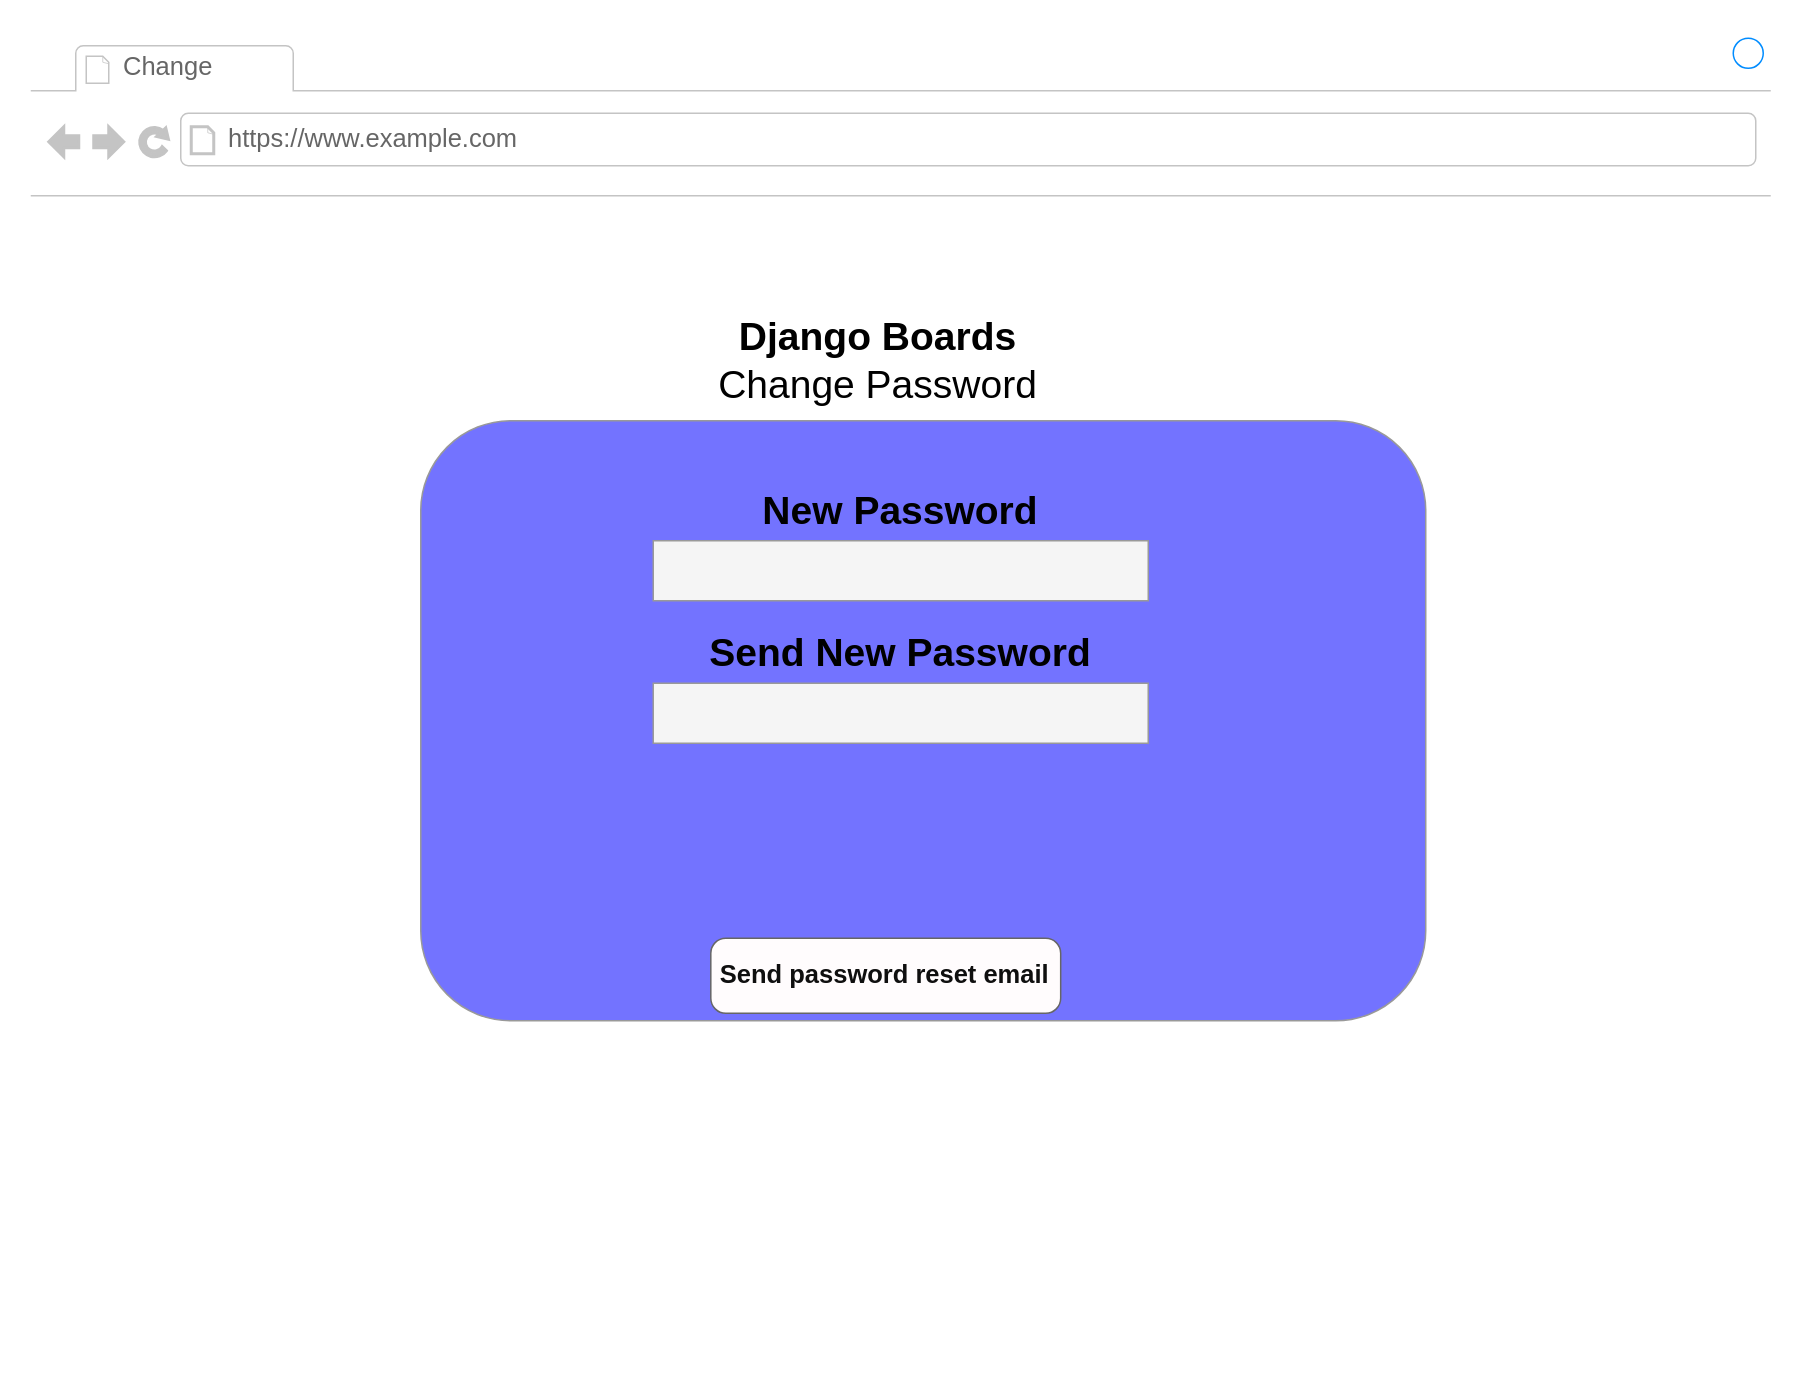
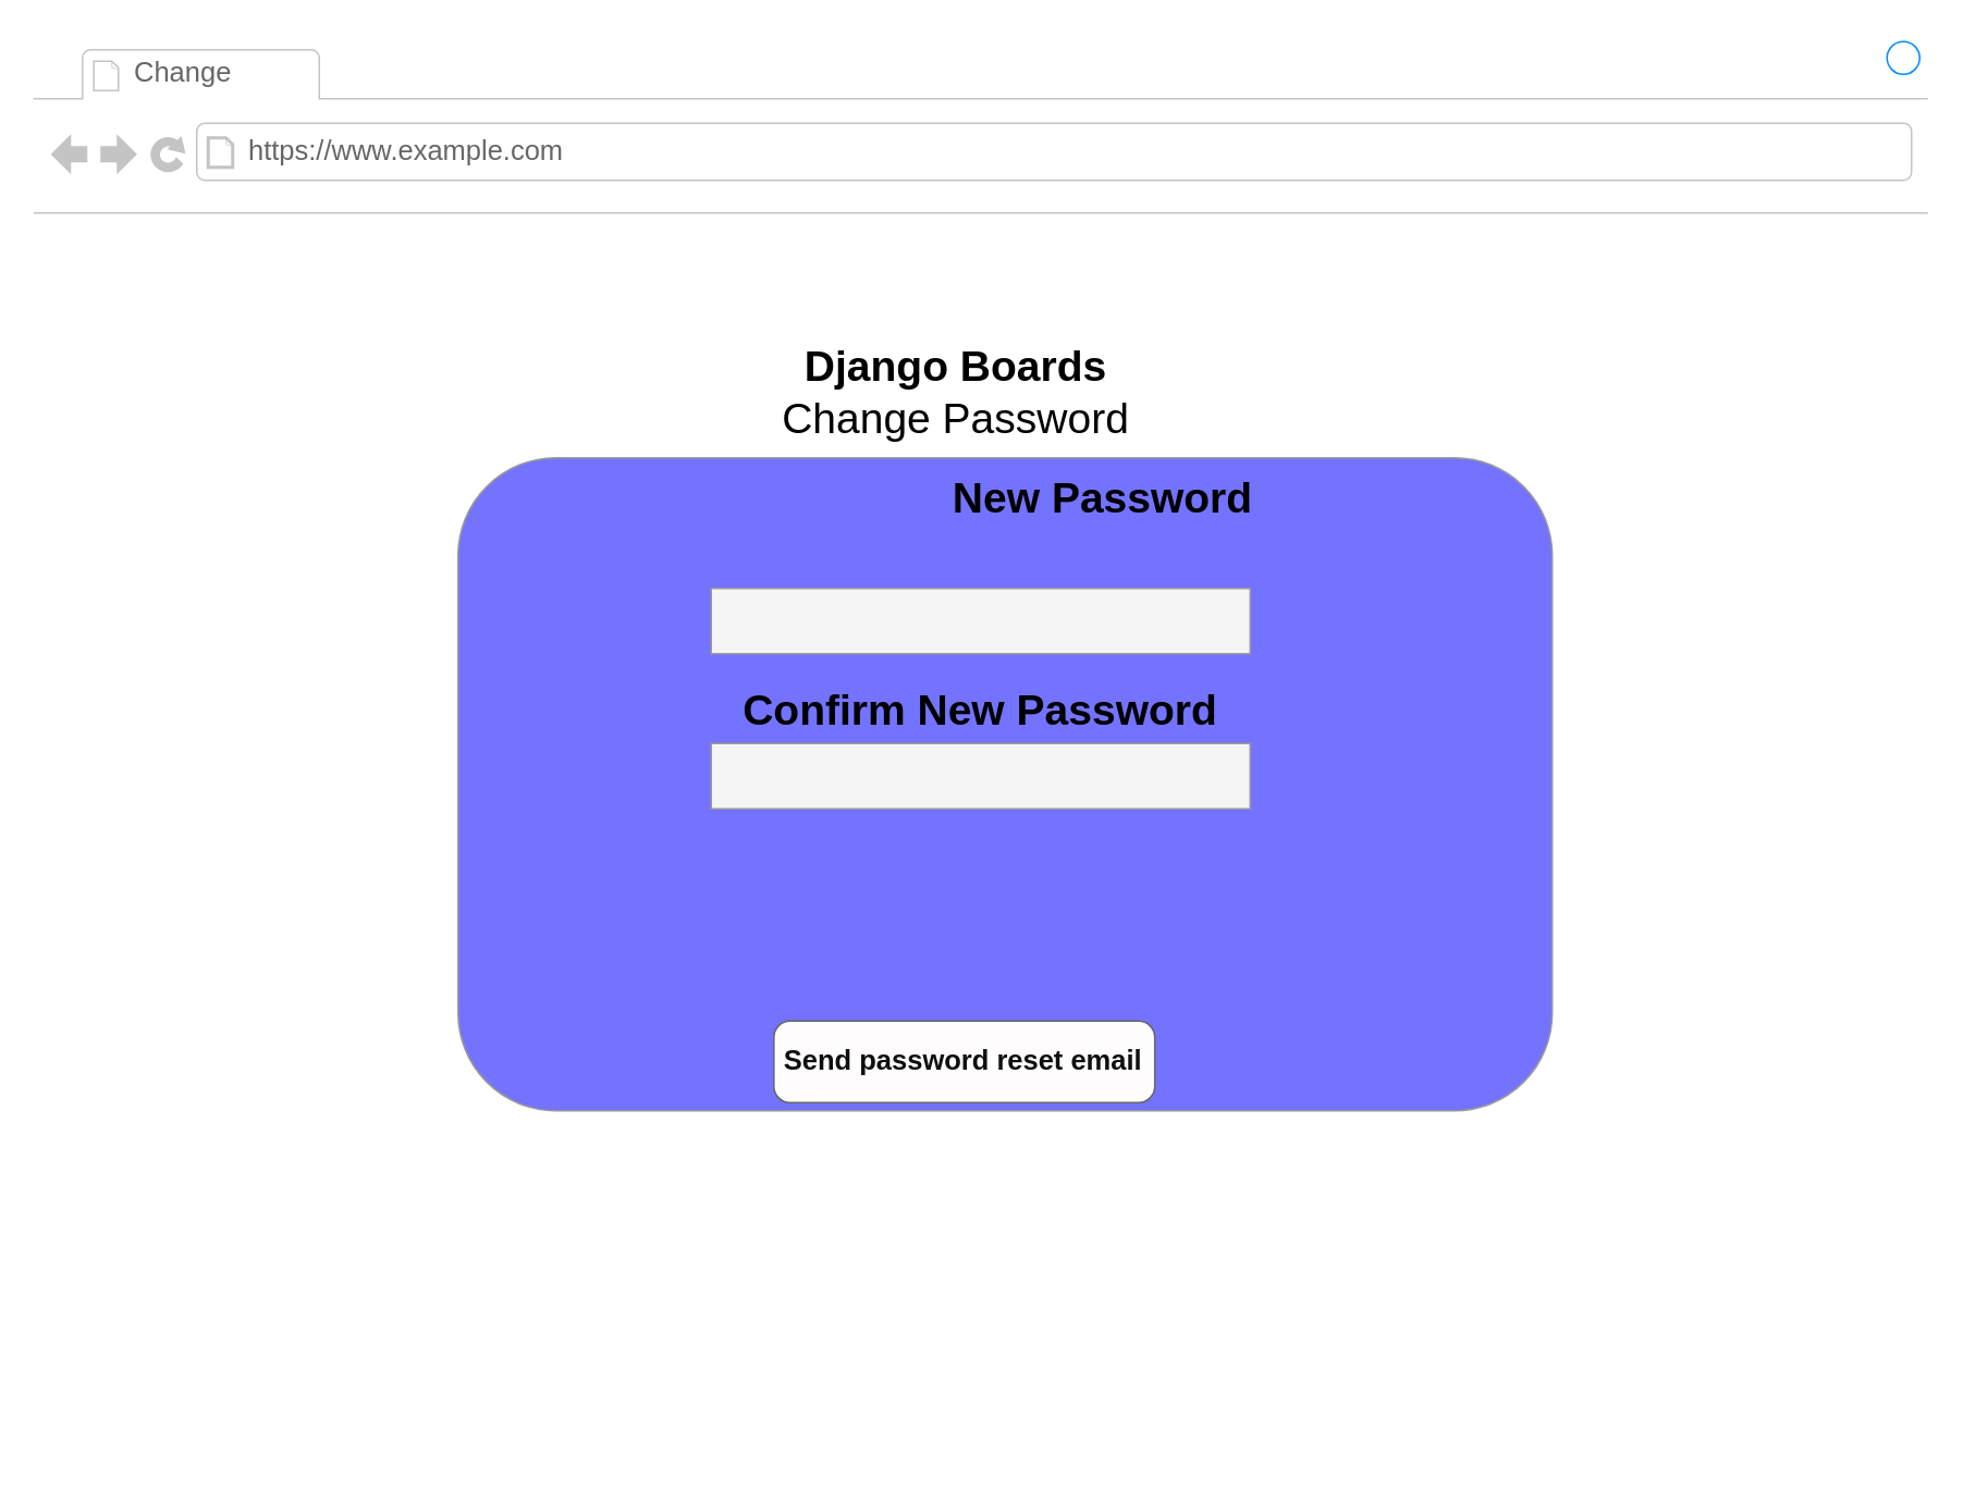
- <mxCell id="8" value="&lt;font size=&quot;1&quot;&gt;&lt;span style=&quot;font-size: 26px&quot;&gt;&lt;b&gt;New Password&lt;/b&gt;&lt;br&gt;&lt;/span&gt;&lt;/font&gt;" style="text;html=1;strokeColor=none;fillColor=none;align=center;verticalAlign=middle;whiteSpace=wrap;rounded=0;" vertex="1" parent="2"><mxGeometry x="450" y="310" width="260" height="20" as="geometry" /></mxCell>
+ <mxCell id="8" value="&lt;font size=&quot;1&quot;&gt;&lt;span style=&quot;font-size: 26px&quot;&gt;&lt;b&gt;New Password&lt;/b&gt;&lt;br&gt;&lt;/span&gt;&lt;/font&gt;" style="text;html=1;strokeColor=none;fillColor=none;align=center;verticalAlign=middle;whiteSpace=wrap;rounded=0;" vertex="1" parent="2"><mxGeometry x="525" y="275" width="260" height="20" as="geometry" /></mxCell>
- <mxCell id="11" value="&lt;font size=&quot;1&quot;&gt;&lt;span style=&quot;font-size: 26px&quot;&gt;&lt;b&gt;Send New Password&lt;/b&gt;&lt;br&gt;&lt;/span&gt;&lt;/font&gt;" style="text;html=1;strokeColor=none;fillColor=none;align=center;verticalAlign=middle;whiteSpace=wrap;rounded=0;" vertex="1" parent="2"><mxGeometry x="425" y="405" width="310.01" height="20" as="geometry" /></mxCell>
+ <mxCell id="11" value="&lt;font size=&quot;1&quot;&gt;&lt;span style=&quot;font-size: 26px&quot;&gt;&lt;b&gt;Confirm New Password&lt;/b&gt;&lt;br&gt;&lt;/span&gt;&lt;/font&gt;" style="text;html=1;strokeColor=none;fillColor=none;align=center;verticalAlign=middle;whiteSpace=wrap;rounded=0;" vertex="1" parent="2"><mxGeometry x="425" y="405" width="310.01" height="20" as="geometry" /></mxCell>
